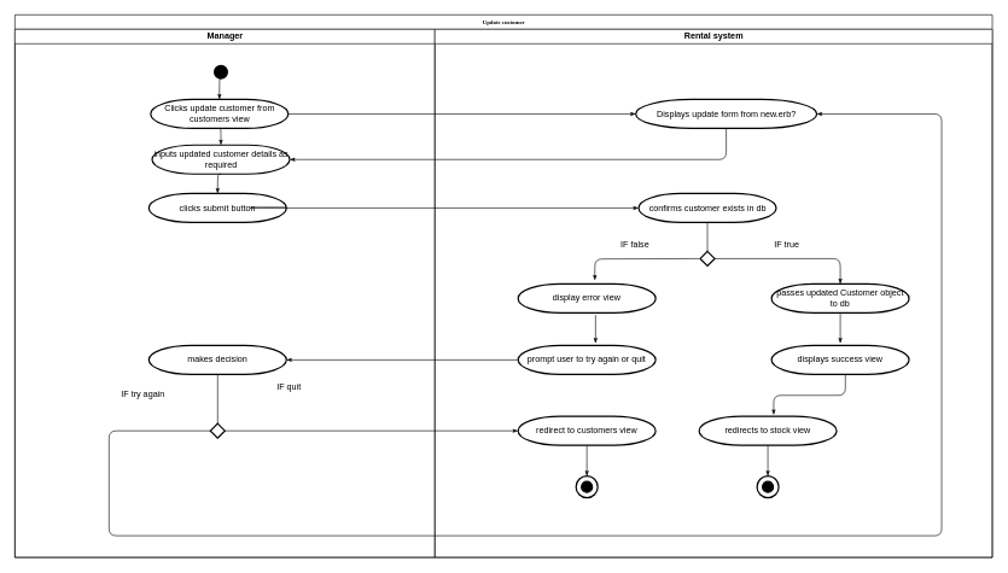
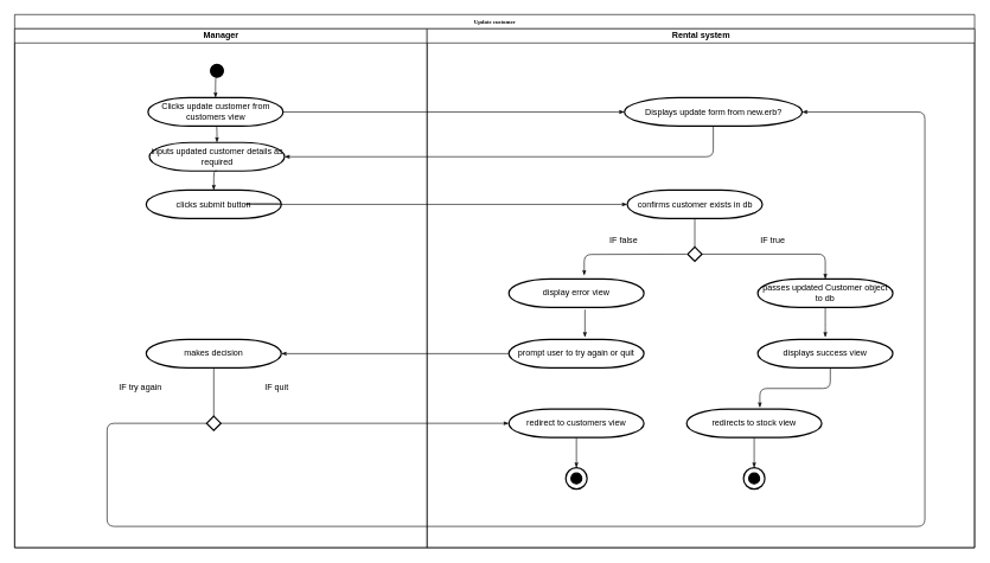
- <mxCell id="13" value="IF quit" style="text;html=1;resizable=0;points=[];autosize=1;align=left;verticalAlign=top;spacingTop=-4;" vertex="1" parent="3"><mxGeometry x="360" y="485" width="50" height="20" as="geometry" /></mxCell>
+ <mxCell id="13" value="IF quit" style="text;html=1;resizable=0;points=[];autosize=1;align=left;verticalAlign=top;spacingTop=-4;" vertex="1" parent="3"><mxGeometry x="350" y="495" width="50" height="20" as="geometry" /></mxCell>
